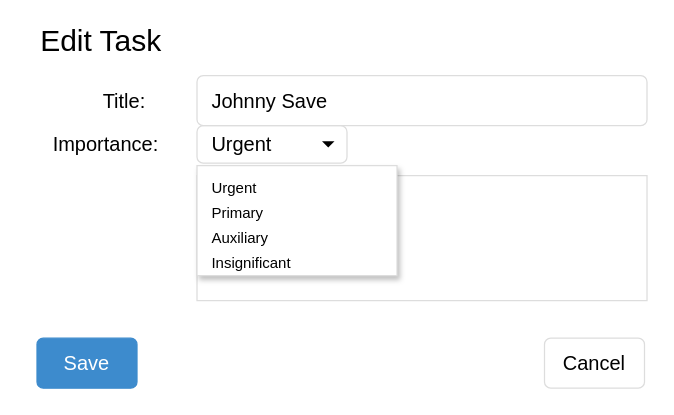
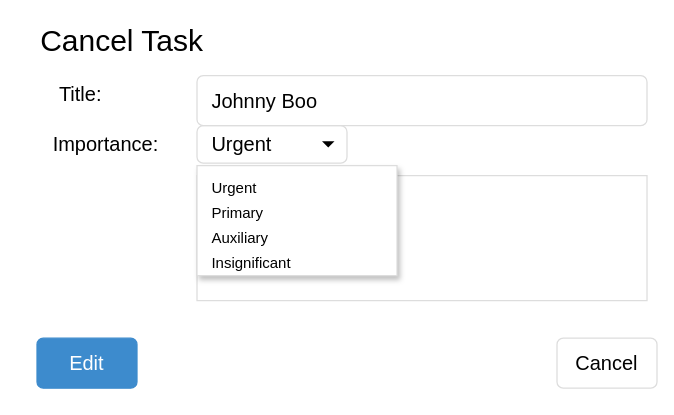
- <mxCell id="3" value="Edit Task" style="html=1;shadow=0;dashed=0;shape=mxgraph.bootstrap.rect;strokeColor=none;fillColor=none;fontSize=24;align=left;spacingLeft=10;" vertex="1" parent="1"><mxGeometry x="20" y="20" width="250" height="26" as="geometry" /></mxCell>
+ <mxCell id="3" value="Cancel Task" style="html=1;shadow=0;dashed=0;shape=mxgraph.bootstrap.rect;strokeColor=none;fillColor=none;fontSize=24;align=left;spacingLeft=10;" vertex="1" parent="1"><mxGeometry x="20" y="20" width="250" height="26" as="geometry" /></mxCell>
- <mxCell id="13" value="Title:" style="html=1;shadow=0;dashed=0;shape=mxgraph.bootstrap.rect;strokeColor=none;fillColor=none;fontSize=16;align=left;spacingLeft=10;" vertex="1" parent="1"><mxGeometry x="70" y="67" width="47" height="26" as="geometry" /></mxCell>
+ <mxCell id="13" value="Title:" style="html=1;shadow=0;dashed=0;shape=mxgraph.bootstrap.rect;strokeColor=none;fillColor=none;fontSize=16;align=left;spacingLeft=10;" vertex="1" parent="1"><mxGeometry x="35" y="62" width="47" height="26" as="geometry" /></mxCell>
- <mxCell id="12" value="Johnny Save" style="html=1;shadow=0;dashed=0;shape=mxgraph.bootstrap.rrect;rSize=5;fillColor=#ffffff;strokeColor=#dddddd;fontSize=16;align=left;spacingLeft=10;whiteSpace=wrap;" vertex="1" parent="1"><mxGeometry x="157" y="60" width="360" height="40" as="geometry" /></mxCell>
+ <mxCell id="12" value="Johnny Boo" style="html=1;shadow=0;dashed=0;shape=mxgraph.bootstrap.rrect;rSize=5;fillColor=#ffffff;strokeColor=#dddddd;fontSize=16;align=left;spacingLeft=10;whiteSpace=wrap;" vertex="1" parent="1"><mxGeometry x="157" y="60" width="360" height="40" as="geometry" /></mxCell>
- <mxCell id="15" value="Save" style="html=1;shadow=0;dashed=0;shape=mxgraph.bootstrap.rrect;rSize=5;fillColor=#3D8BCD;align=center;strokeColor=#3D8BCD;fontColor=#ffffff;fontSize=16;whiteSpace=wrap;" vertex="1" parent="1"><mxGeometry x="29" y="270" width="80" height="40" as="geometry" /></mxCell>
+ <mxCell id="15" value="Edit" style="html=1;shadow=0;dashed=0;shape=mxgraph.bootstrap.rrect;rSize=5;fillColor=#3D8BCD;align=center;strokeColor=#3D8BCD;fontColor=#ffffff;fontSize=16;whiteSpace=wrap;" vertex="1" parent="1"><mxGeometry x="29" y="270" width="80" height="40" as="geometry" /></mxCell>
- <mxCell id="16" value="Cancel" style="html=1;shadow=0;dashed=0;shape=mxgraph.bootstrap.rrect;rSize=5;strokeColor=#dddddd;fillColor=#ffffff;align=center;fontSize=16;whiteSpace=wrap;" vertex="1" parent="1"><mxGeometry x="435" y="270" width="80" height="40" as="geometry" /></mxCell>
+ <mxCell id="16" value="Cancel" style="html=1;shadow=0;dashed=0;shape=mxgraph.bootstrap.rrect;rSize=5;strokeColor=#dddddd;fillColor=#ffffff;align=center;fontSize=16;whiteSpace=wrap;" vertex="1" parent="1"><mxGeometry x="445" y="270" width="80" height="40" as="geometry" /></mxCell>
